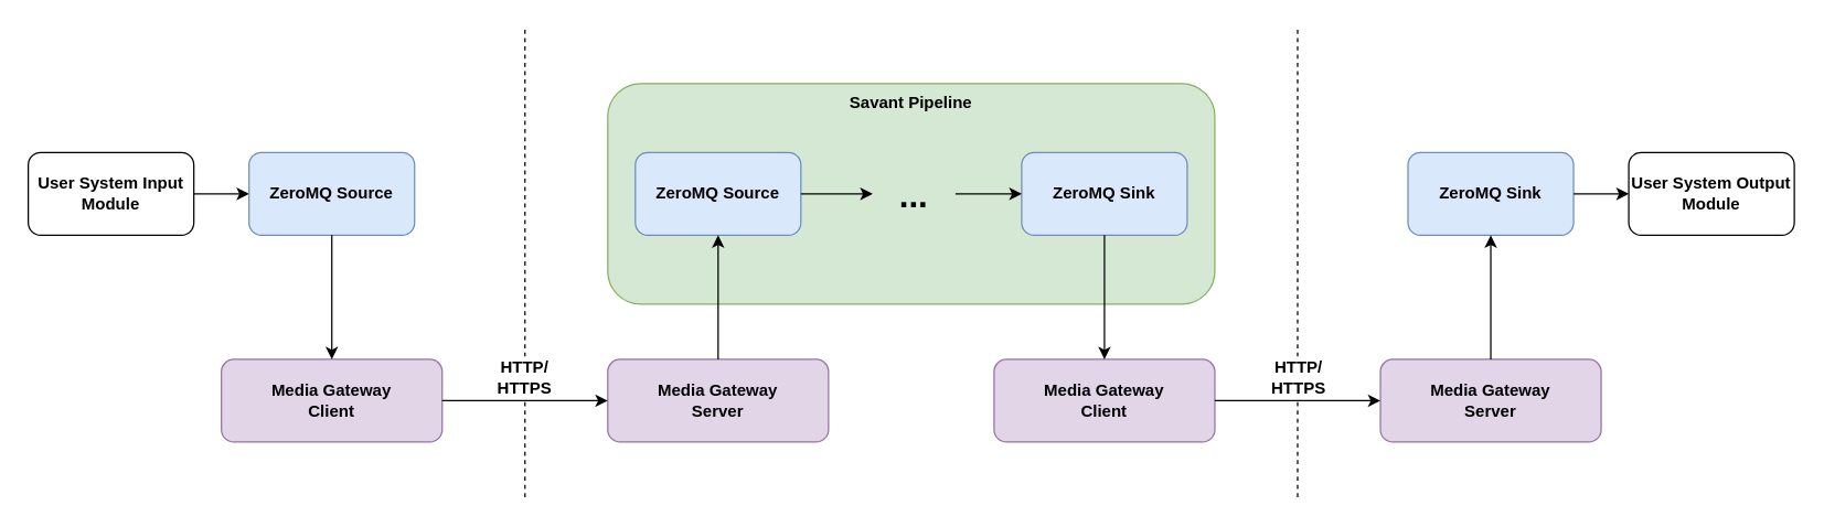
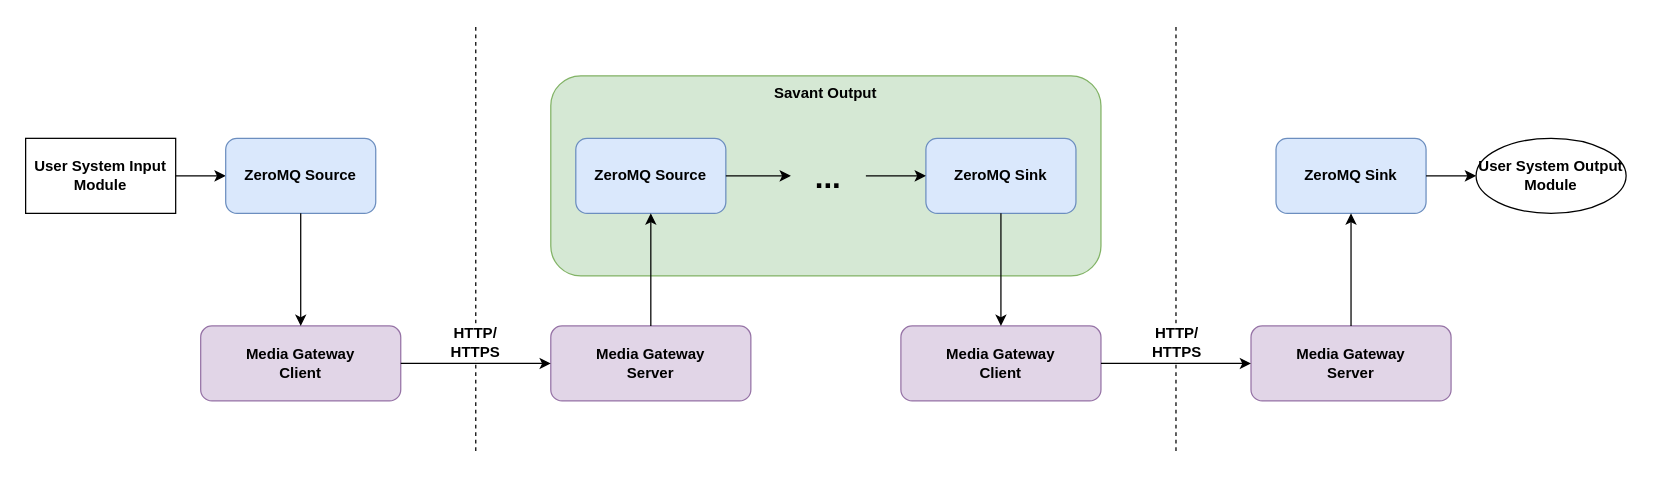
- <mxCell id="2" value="&lt;b&gt;Savant Pipeline&lt;/b&gt;" style="rounded=1;whiteSpace=wrap;html=1;fillColor=#d5e8d4;strokeColor=#82b366;labelPosition=center;verticalLabelPosition=middle;align=center;verticalAlign=top;" vertex="1" parent="1"><mxGeometry x="440" y="60" width="440" height="160" as="geometry" /></mxCell>
+ <mxCell id="2" value="&lt;b&gt;Savant Output&lt;/b&gt;" style="rounded=1;whiteSpace=wrap;html=1;fillColor=#d5e8d4;strokeColor=#82b366;labelPosition=center;verticalLabelPosition=middle;align=center;verticalAlign=top;" vertex="1" parent="1"><mxGeometry x="440" y="60" width="440" height="160" as="geometry" /></mxCell>
- <mxCell id="11" value="User System Input Module" style="rounded=1;whiteSpace=wrap;html=1;fontStyle=1" vertex="1" parent="1"><mxGeometry x="20" y="110" width="120" height="60" as="geometry" /></mxCell>
+ <mxCell id="11" value="User System Input Module" style="whiteSpace=wrap;html=1;fontStyle=1;rounded=0;" vertex="1" parent="1"><mxGeometry x="20" y="110" width="120" height="60" as="geometry" /></mxCell>
- <mxCell id="5" value="User System Output Module" style="rounded=1;whiteSpace=wrap;html=1;fontStyle=1" vertex="1" parent="1"><mxGeometry x="1180" y="110" width="120" height="60" as="geometry" /></mxCell>
+ <mxCell id="5" value="User System Output Module" style="ellipse;whiteSpace=wrap;html=1;fontStyle=1;" vertex="1" parent="1"><mxGeometry x="1180" y="110" width="120" height="60" as="geometry" /></mxCell>
